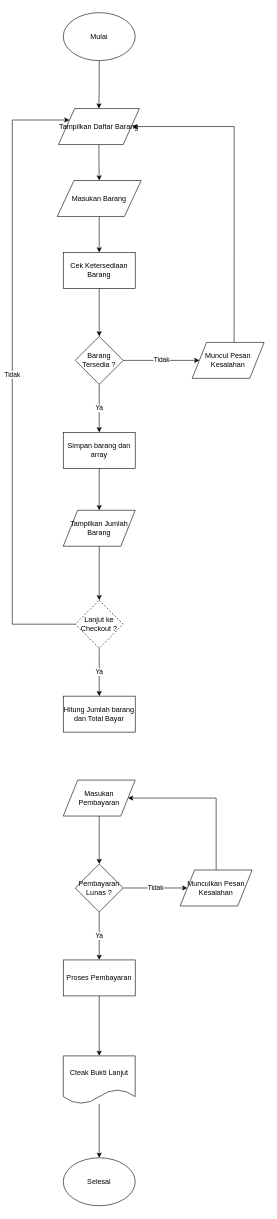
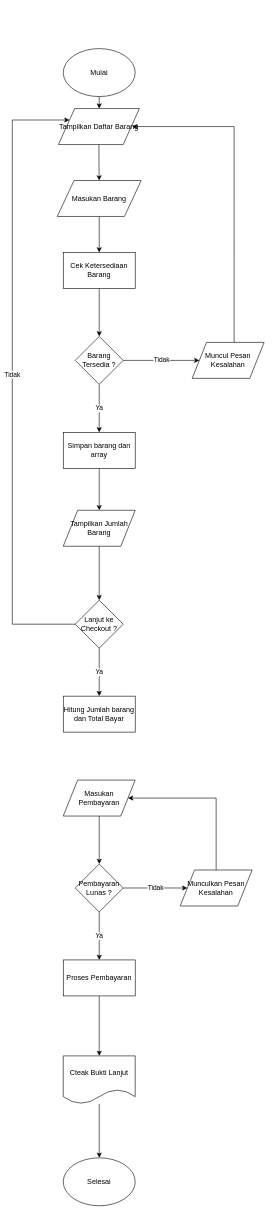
- <mxCell id="3" value="Mulai" style="ellipse;whiteSpace=wrap;html=1;" parent="1" vertex="1"><mxGeometry x="105" y="20" width="120" height="80" as="geometry" /></mxCell>
+ <mxCell id="3" value="Mulai" style="ellipse;whiteSpace=wrap;html=1;" parent="1" vertex="1"><mxGeometry x="105" y="80" width="120" height="80" as="geometry" /></mxCell>
- <mxCell id="21" value="Lanjut ke Checkout ?" style="rhombus;whiteSpace=wrap;html=1;dashed=1;" parent="1" vertex="1"><mxGeometry x="125" y="1000" width="80" height="80" as="geometry" /></mxCell>
+ <mxCell id="21" value="Lanjut ke Checkout ?" style="rhombus;whiteSpace=wrap;html=1;" parent="1" vertex="1"><mxGeometry x="125" y="1000" width="80" height="80" as="geometry" /></mxCell>
